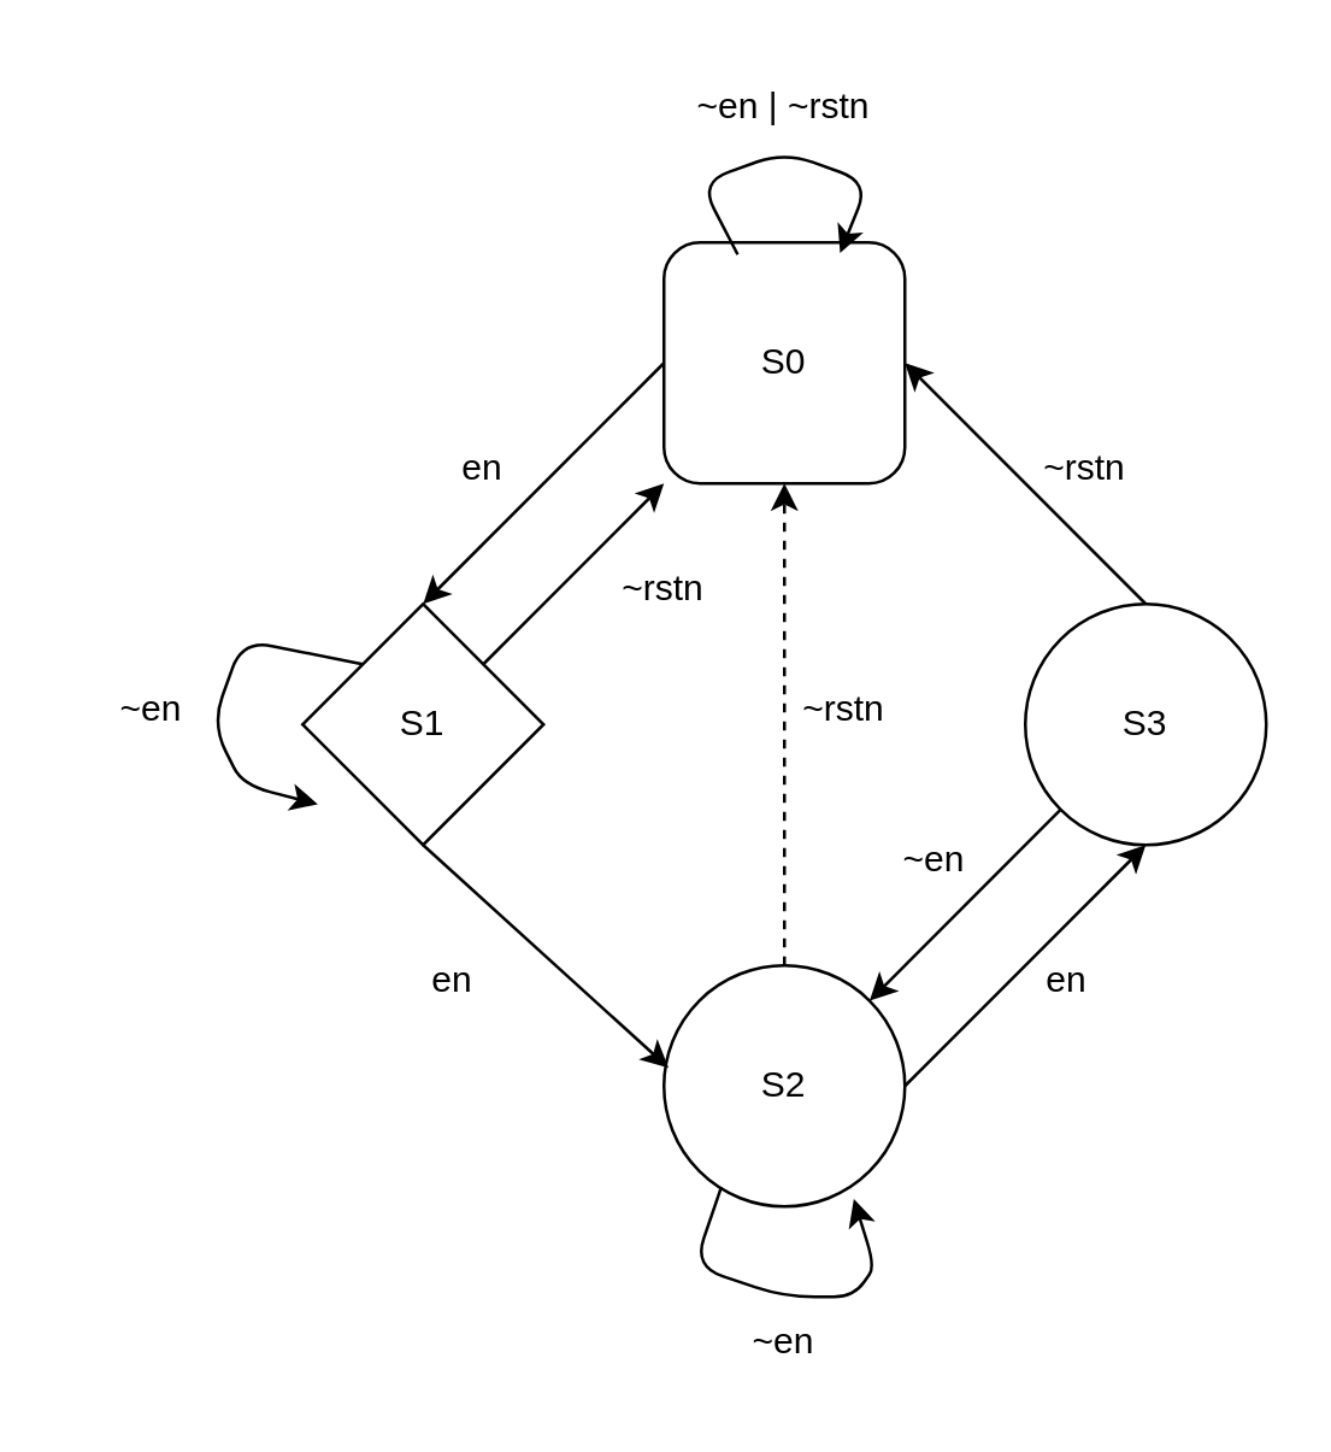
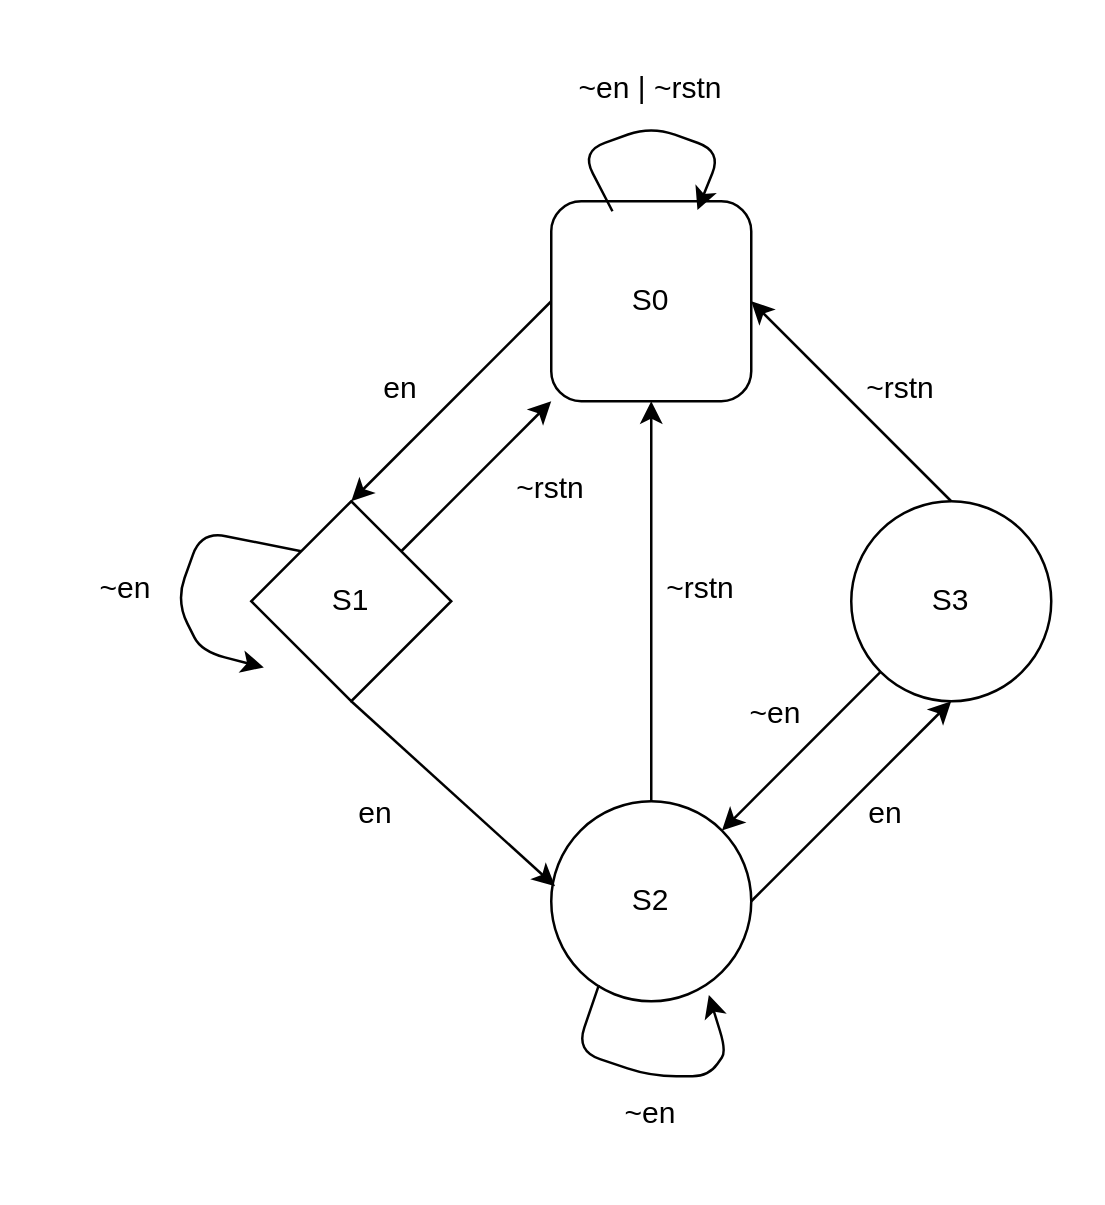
- <mxCell id="19" value="" style="endArrow=classic;html=1;exitX=0.5;exitY=0;exitDx=0;exitDy=0;entryX=0.5;entryY=1;entryDx=0;entryDy=0;dashed=1;" edge="1" parent="1" source="4" target="2"><mxGeometry width="50" height="50" relative="1" as="geometry"><mxPoint x="240" y="250" as="sourcePoint" /><mxPoint x="290" y="200" as="targetPoint" /></mxGeometry></mxCell>
+ <mxCell id="19" value="" style="endArrow=classic;html=1;exitX=0.5;exitY=0;exitDx=0;exitDy=0;entryX=0.5;entryY=1;entryDx=0;entryDy=0;" edge="1" parent="1" source="4" target="2"><mxGeometry width="50" height="50" relative="1" as="geometry"><mxPoint x="240" y="250" as="sourcePoint" /><mxPoint x="290" y="200" as="targetPoint" /></mxGeometry></mxCell>
